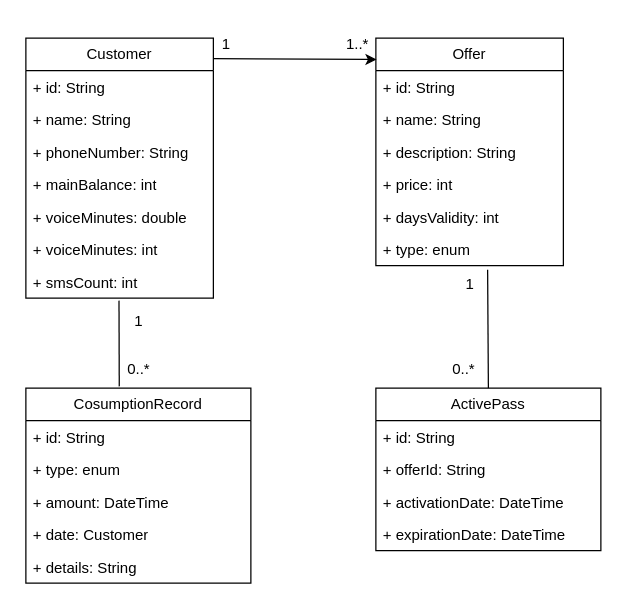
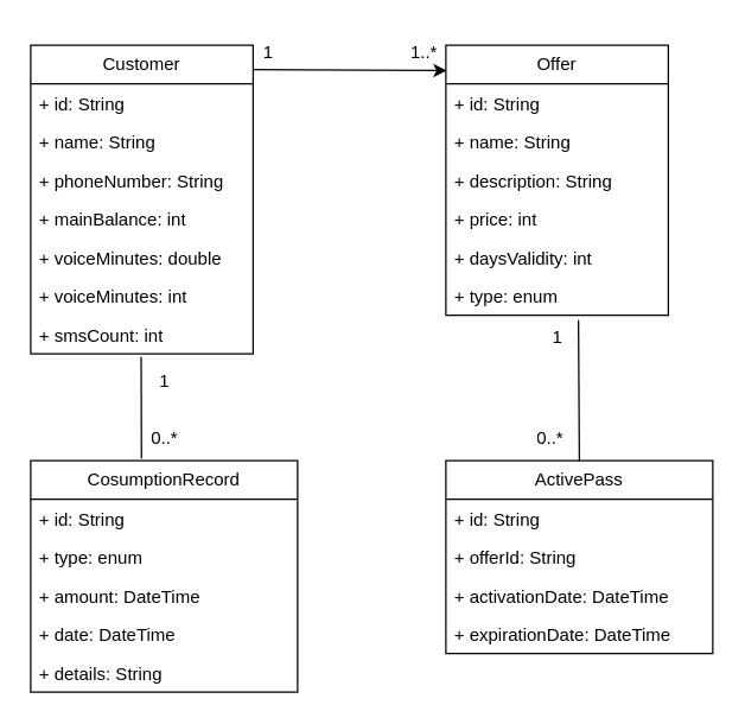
- <mxCell id="26" value="+ date: Customer" style="text;strokeColor=none;fillColor=none;align=left;verticalAlign=top;spacingLeft=4;spacingRight=4;overflow=hidden;rotatable=0;points=[[0,0.5],[1,0.5]];portConstraint=eastwest;whiteSpace=wrap;html=1;" parent="22" vertex="1"><mxGeometry y="104" width="180" height="26" as="geometry" /></mxCell>
+ <mxCell id="26" value="+ date: DateTime" style="text;strokeColor=none;fillColor=none;align=left;verticalAlign=top;spacingLeft=4;spacingRight=4;overflow=hidden;rotatable=0;points=[[0,0.5],[1,0.5]];portConstraint=eastwest;whiteSpace=wrap;html=1;" parent="22" vertex="1"><mxGeometry y="104" width="180" height="26" as="geometry" /></mxCell>
